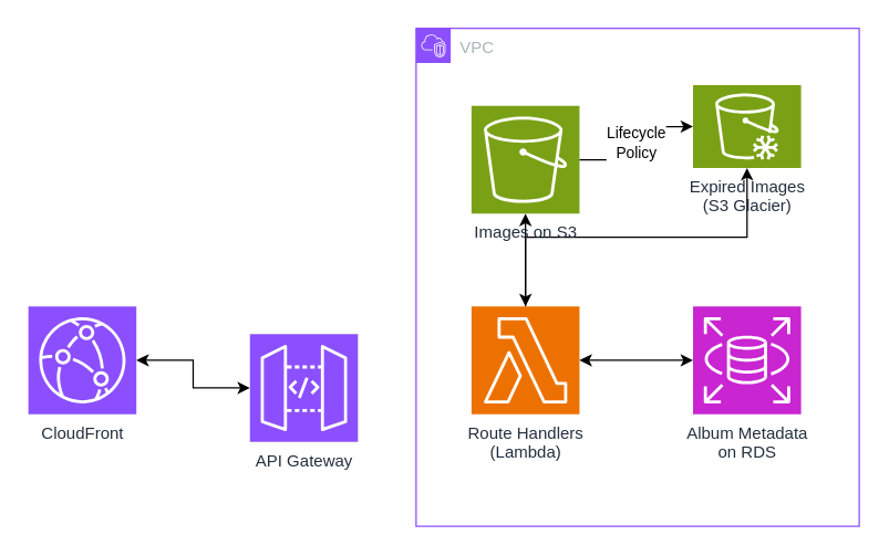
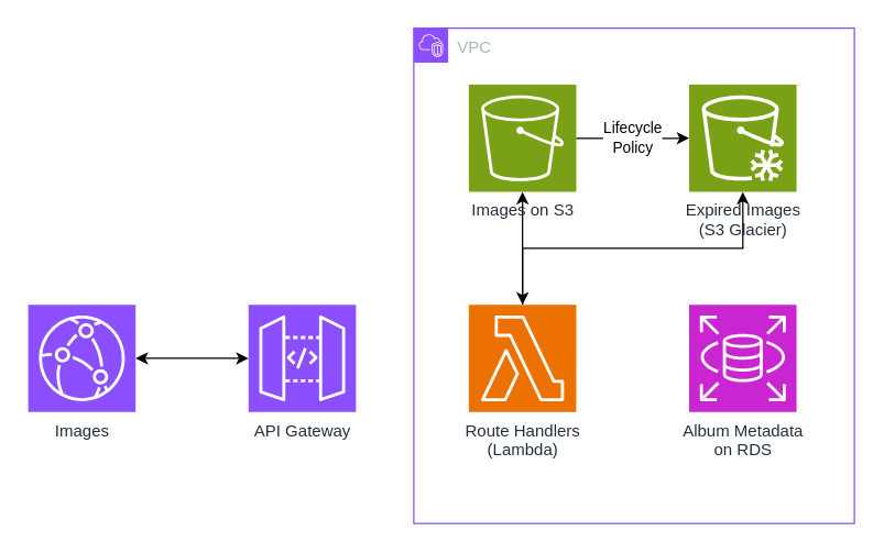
- <mxCell id="9" value="Expired Images&lt;br&gt;(S3 Glacier)" style="sketch=0;points=[[0,0,0],[0.25,0,0],[0.5,0,0],[0.75,0,0],[1,0,0],[0,1,0],[0.25,1,0],[0.5,1,0],[0.75,1,0],[1,1,0],[0,0.25,0],[0,0.5,0],[0,0.75,0],[1,0.25,0],[1,0.5,0],[1,0.75,0]];outlineConnect=0;fontColor=#232F3E;fillColor=#7AA116;strokeColor=#ffffff;dashed=0;verticalLabelPosition=bottom;verticalAlign=top;align=center;html=1;fontSize=12;fontStyle=0;aspect=fixed;shape=mxgraph.aws4.resourceIcon;resIcon=mxgraph.aws4.glacier;" vertex="1" parent="2"><mxGeometry x="200" y="41" width="78" height="60" as="geometry" /></mxCell>
+ <mxCell id="9" value="Expired Images&lt;br&gt;(S3 Glacier)" style="sketch=0;points=[[0,0,0],[0.25,0,0],[0.5,0,0],[0.75,0,0],[1,0,0],[0,1,0],[0.25,1,0],[0.5,1,0],[0.75,1,0],[1,1,0],[0,0.25,0],[0,0.5,0],[0,0.75,0],[1,0.25,0],[1,0.5,0],[1,0.75,0]];outlineConnect=0;fontColor=#232F3E;fillColor=#7AA116;strokeColor=#ffffff;dashed=0;verticalLabelPosition=bottom;verticalAlign=top;align=center;html=1;fontSize=12;fontStyle=0;aspect=fixed;shape=mxgraph.aws4.resourceIcon;resIcon=mxgraph.aws4.glacier;" vertex="1" parent="2"><mxGeometry x="200" y="41" width="78" height="78" as="geometry" /></mxCell>
- <mxCell id="8" value="Images on S3" style="sketch=0;points=[[0,0,0],[0.25,0,0],[0.5,0,0],[0.75,0,0],[1,0,0],[0,1,0],[0.25,1,0],[0.5,1,0],[0.75,1,0],[1,1,0],[0,0.25,0],[0,0.5,0],[0,0.75,0],[1,0.25,0],[1,0.5,0],[1,0.75,0]];outlineConnect=0;fontColor=#232F3E;fillColor=#7AA116;strokeColor=#ffffff;dashed=0;verticalLabelPosition=bottom;verticalAlign=top;align=center;html=1;fontSize=12;fontStyle=0;aspect=fixed;shape=mxgraph.aws4.resourceIcon;resIcon=mxgraph.aws4.s3;" vertex="1" parent="2"><mxGeometry x="40" y="56" width="78" height="78" as="geometry" /></mxCell>
+ <mxCell id="8" value="Images on S3" style="sketch=0;points=[[0,0,0],[0.25,0,0],[0.5,0,0],[0.75,0,0],[1,0,0],[0,1,0],[0.25,1,0],[0.5,1,0],[0.75,1,0],[1,1,0],[0,0.25,0],[0,0.5,0],[0,0.75,0],[1,0.25,0],[1,0.5,0],[1,0.75,0]];outlineConnect=0;fontColor=#232F3E;fillColor=#7AA116;strokeColor=#ffffff;dashed=0;verticalLabelPosition=bottom;verticalAlign=top;align=center;html=1;fontSize=12;fontStyle=0;aspect=fixed;shape=mxgraph.aws4.resourceIcon;resIcon=mxgraph.aws4.s3;" vertex="1" parent="2"><mxGeometry x="40" y="41" width="78" height="78" as="geometry" /></mxCell>
- <mxCell id="7" style="edgeStyle=orthogonalEdgeStyle;rounded=0;orthogonalLoop=1;jettySize=auto;html=1;exitX=1;exitY=0.5;exitDx=0;exitDy=0;exitPerimeter=0;entryX=0;entryY=0.5;entryDx=0;entryDy=0;entryPerimeter=0;startArrow=classic;startFill=1;" edge="1" parent="2" source="5" target="6"><mxGeometry relative="1" as="geometry" /></mxCell>
- <mxCell id="12" value="&lt;div&gt;API Gateway&lt;br&gt;&lt;/div&gt;" style="sketch=0;points=[[0,0,0],[0.25,0,0],[0.5,0,0],[0.75,0,0],[1,0,0],[0,1,0],[0.25,1,0],[0.5,1,0],[0.75,1,0],[1,1,0],[0,0.25,0],[0,0.5,0],[0,0.75,0],[1,0.25,0],[1,0.5,0],[1,0.75,0]];outlineConnect=0;fontColor=#232F3E;fillColor=#8C4FFF;strokeColor=#ffffff;dashed=0;verticalLabelPosition=bottom;verticalAlign=top;align=center;html=1;fontSize=12;fontStyle=0;aspect=fixed;shape=mxgraph.aws4.resourceIcon;resIcon=mxgraph.aws4.api_gateway;" vertex="1" parent="1"><mxGeometry x="180" y="241" width="78" height="78" as="geometry" /></mxCell>
+ <mxCell id="12" value="&lt;div&gt;API Gateway&lt;br&gt;&lt;/div&gt;" style="sketch=0;points=[[0,0,0],[0.25,0,0],[0.5,0,0],[0.75,0,0],[1,0,0],[0,1,0],[0.25,1,0],[0.5,1,0],[0.75,1,0],[1,1,0],[0,0.25,0],[0,0.5,0],[0,0.75,0],[1,0.25,0],[1,0.5,0],[1,0.75,0]];outlineConnect=0;fontColor=#232F3E;fillColor=#8C4FFF;strokeColor=#ffffff;dashed=0;verticalLabelPosition=bottom;verticalAlign=top;align=center;html=1;fontSize=12;fontStyle=0;aspect=fixed;shape=mxgraph.aws4.resourceIcon;resIcon=mxgraph.aws4.api_gateway;" vertex="1" parent="1"><mxGeometry x="180" y="221" width="78" height="78" as="geometry" /></mxCell>
- <mxCell id="11" value="&lt;div&gt;CloudFront&lt;/div&gt;" style="sketch=0;points=[[0,0,0],[0.25,0,0],[0.5,0,0],[0.75,0,0],[1,0,0],[0,1,0],[0.25,1,0],[0.5,1,0],[0.75,1,0],[1,1,0],[0,0.25,0],[0,0.5,0],[0,0.75,0],[1,0.25,0],[1,0.5,0],[1,0.75,0]];outlineConnect=0;fontColor=#232F3E;fillColor=#8C4FFF;strokeColor=#ffffff;dashed=0;verticalLabelPosition=bottom;verticalAlign=top;align=center;html=1;fontSize=12;fontStyle=0;aspect=fixed;shape=mxgraph.aws4.resourceIcon;resIcon=mxgraph.aws4.cloudfront;" vertex="1" parent="1"><mxGeometry x="20" y="221" width="78" height="78" as="geometry" /></mxCell>
+ <mxCell id="11" value="&lt;div&gt;Images&lt;/div&gt;" style="sketch=0;points=[[0,0,0],[0.25,0,0],[0.5,0,0],[0.75,0,0],[1,0,0],[0,1,0],[0.25,1,0],[0.5,1,0],[0.75,1,0],[1,1,0],[0,0.25,0],[0,0.5,0],[0,0.75,0],[1,0.25,0],[1,0.5,0],[1,0.75,0]];outlineConnect=0;fontColor=#232F3E;fillColor=#8C4FFF;strokeColor=#ffffff;dashed=0;verticalLabelPosition=bottom;verticalAlign=top;align=center;html=1;fontSize=12;fontStyle=0;aspect=fixed;shape=mxgraph.aws4.resourceIcon;resIcon=mxgraph.aws4.cloudfront;" vertex="1" parent="1"><mxGeometry x="20" y="221" width="78" height="78" as="geometry" /></mxCell>
